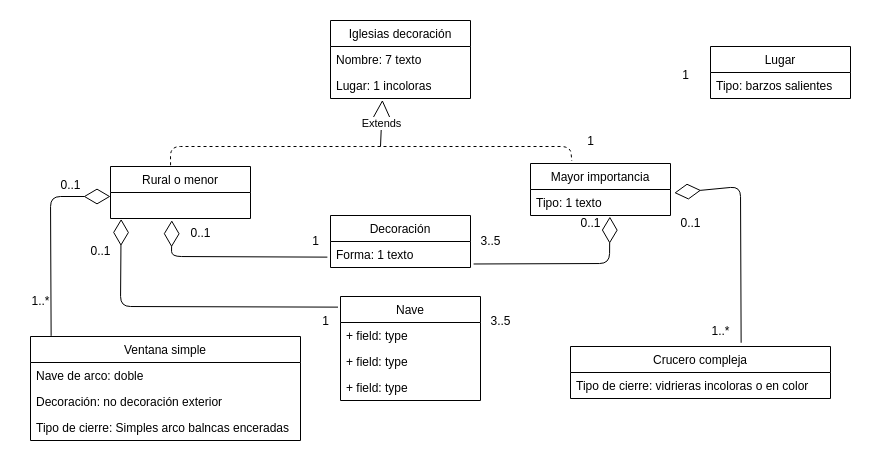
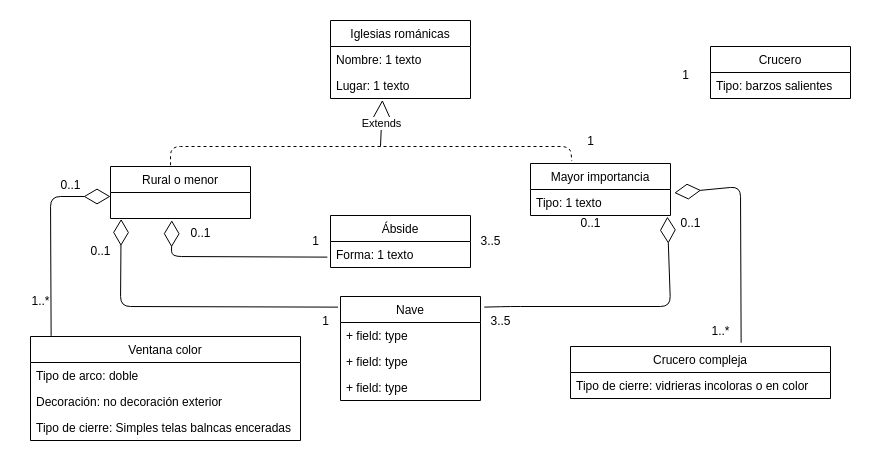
- <mxCell id="2" value="Iglesias decoración" style="swimlane;fontStyle=0;childLayout=stackLayout;horizontal=1;startSize=26;fillColor=none;horizontalStack=0;resizeParent=1;resizeParentMax=0;resizeLast=0;collapsible=1;marginBottom=0;" vertex="1" parent="1"><mxGeometry x="330" y="20" width="140" height="78" as="geometry" /></mxCell>
+ <mxCell id="2" value="Iglesias románicas" style="swimlane;fontStyle=0;childLayout=stackLayout;horizontal=1;startSize=26;fillColor=none;horizontalStack=0;resizeParent=1;resizeParentMax=0;resizeLast=0;collapsible=1;marginBottom=0;" vertex="1" parent="1"><mxGeometry x="330" y="20" width="140" height="78" as="geometry" /></mxCell>
- <mxCell id="3" value="Nombre: 7 texto" style="text;strokeColor=none;fillColor=none;align=left;verticalAlign=top;spacingLeft=4;spacingRight=4;overflow=hidden;rotatable=0;points=[[0,0.5],[1,0.5]];portConstraint=eastwest;" vertex="1" parent="2"><mxGeometry y="26" width="140" height="26" as="geometry" /></mxCell>
+ <mxCell id="3" value="Nombre: 1 texto" style="text;strokeColor=none;fillColor=none;align=left;verticalAlign=top;spacingLeft=4;spacingRight=4;overflow=hidden;rotatable=0;points=[[0,0.5],[1,0.5]];portConstraint=eastwest;" vertex="1" parent="2"><mxGeometry y="26" width="140" height="26" as="geometry" /></mxCell>
- <mxCell id="15" value="Lugar" style="swimlane;fontStyle=0;childLayout=stackLayout;horizontal=1;startSize=26;fillColor=none;horizontalStack=0;resizeParent=1;resizeParentMax=0;resizeLast=0;collapsible=1;marginBottom=0;" vertex="1" parent="1"><mxGeometry x="710" y="46" width="140" height="52" as="geometry" /></mxCell>
+ <mxCell id="15" value="Crucero" style="swimlane;fontStyle=0;childLayout=stackLayout;horizontal=1;startSize=26;fillColor=none;horizontalStack=0;resizeParent=1;resizeParentMax=0;resizeLast=0;collapsible=1;marginBottom=0;" vertex="1" parent="1"><mxGeometry x="710" y="46" width="140" height="52" as="geometry" /></mxCell>
- <mxCell id="4" value="Lugar: 1 incoloras" style="text;strokeColor=none;fillColor=none;align=left;verticalAlign=top;spacingLeft=4;spacingRight=4;overflow=hidden;rotatable=0;points=[[0,0.5],[1,0.5]];portConstraint=eastwest;" vertex="1" parent="2"><mxGeometry y="52" width="140" height="26" as="geometry" /></mxCell>
+ <mxCell id="4" value="Lugar: 1 texto" style="text;strokeColor=none;fillColor=none;align=left;verticalAlign=top;spacingLeft=4;spacingRight=4;overflow=hidden;rotatable=0;points=[[0,0.5],[1,0.5]];portConstraint=eastwest;" vertex="1" parent="2"><mxGeometry y="52" width="140" height="26" as="geometry" /></mxCell>
- <mxCell id="9" value="Decoración" style="swimlane;fontStyle=0;childLayout=stackLayout;horizontal=1;startSize=26;fillColor=none;horizontalStack=0;resizeParent=1;resizeParentMax=0;resizeLast=0;collapsible=1;marginBottom=0;" vertex="1" parent="1"><mxGeometry x="330" y="215" width="140" height="52" as="geometry" /></mxCell>
+ <mxCell id="9" value="Ábside" style="swimlane;fontStyle=0;childLayout=stackLayout;horizontal=1;startSize=26;fillColor=none;horizontalStack=0;resizeParent=1;resizeParentMax=0;resizeLast=0;collapsible=1;marginBottom=0;" vertex="1" parent="1"><mxGeometry x="330" y="215" width="140" height="52" as="geometry" /></mxCell>
- <mxCell id="26" value="" style="endArrow=diamondThin;endFill=0;endSize=24;html=1;exitX=1.022;exitY=0.865;exitDx=0;exitDy=0;exitPerimeter=0;entryX=0.567;entryY=1.043;entryDx=0;entryDy=0;entryPerimeter=0;" edge="1" parent="1" source="10" target="8"><mxGeometry width="160" relative="1" as="geometry"><mxPoint x="350" y="246" as="sourcePoint" /><mxPoint x="610" y="226" as="targetPoint" /><Array as="points"><mxPoint x="609" y="263" /></Array></mxGeometry></mxCell>
+ <mxCell id="29" value="" style="endArrow=diamondThin;endFill=0;endSize=24;html=1;entryX=0.978;entryY=1.043;entryDx=0;entryDy=0;entryPerimeter=0;exitX=1.027;exitY=0.102;exitDx=0;exitDy=0;exitPerimeter=0;" edge="1" parent="1" source="11" target="8"><mxGeometry width="160" relative="1" as="geometry"><mxPoint x="500" y="346" as="sourcePoint" /><mxPoint x="510" y="246" as="targetPoint" /><Array as="points"><mxPoint x="510" y="306" /><mxPoint x="670" y="306" /></Array></mxGeometry></mxCell>
- <mxCell id="19" value="Ventana simple" style="swimlane;fontStyle=0;childLayout=stackLayout;horizontal=1;startSize=26;fillColor=none;horizontalStack=0;resizeParent=1;resizeParentMax=0;resizeLast=0;collapsible=1;marginBottom=0;" vertex="1" parent="1"><mxGeometry x="30" y="336" width="270" height="104" as="geometry" /></mxCell>
+ <mxCell id="19" value="Ventana color" style="swimlane;fontStyle=0;childLayout=stackLayout;horizontal=1;startSize=26;fillColor=none;horizontalStack=0;resizeParent=1;resizeParentMax=0;resizeLast=0;collapsible=1;marginBottom=0;" vertex="1" parent="1"><mxGeometry x="30" y="336" width="270" height="104" as="geometry" /></mxCell>
- <mxCell id="20" value="Nave de arco: doble" style="text;strokeColor=none;fillColor=none;align=left;verticalAlign=top;spacingLeft=4;spacingRight=4;overflow=hidden;rotatable=0;points=[[0,0.5],[1,0.5]];portConstraint=eastwest;" vertex="1" parent="19"><mxGeometry y="26" width="270" height="26" as="geometry" /></mxCell>
+ <mxCell id="20" value="Tipo de arco: doble" style="text;strokeColor=none;fillColor=none;align=left;verticalAlign=top;spacingLeft=4;spacingRight=4;overflow=hidden;rotatable=0;points=[[0,0.5],[1,0.5]];portConstraint=eastwest;" vertex="1" parent="19"><mxGeometry y="26" width="270" height="26" as="geometry" /></mxCell>
- <mxCell id="22" value="Tipo de cierre: Simples arco balncas enceradas" style="text;strokeColor=none;fillColor=none;align=left;verticalAlign=top;spacingLeft=4;spacingRight=4;overflow=hidden;rotatable=0;points=[[0,0.5],[1,0.5]];portConstraint=eastwest;" vertex="1" parent="19"><mxGeometry y="78" width="270" height="26" as="geometry" /></mxCell>
+ <mxCell id="22" value="Tipo de cierre: Simples telas balncas enceradas" style="text;strokeColor=none;fillColor=none;align=left;verticalAlign=top;spacingLeft=4;spacingRight=4;overflow=hidden;rotatable=0;points=[[0,0.5],[1,0.5]];portConstraint=eastwest;" vertex="1" parent="19"><mxGeometry y="78" width="270" height="26" as="geometry" /></mxCell>
